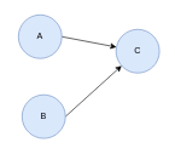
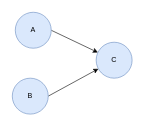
- <mxCell id="6" value="C" style="ellipse;whiteSpace=wrap;html=1;aspect=fixed;fillColor=#dae8fc;strokeColor=#6c8ebf;" vertex="1" parent="1"><mxGeometry x="160" y="40" width="60" height="60" as="geometry" /></mxCell>
+ <mxCell id="6" value="C" style="ellipse;whiteSpace=wrap;html=1;aspect=fixed;fillColor=#dae8fc;strokeColor=#6c8ebf;" vertex="1" parent="1"><mxGeometry x="160" y="70" width="60" height="60" as="geometry" /></mxCell>
- <mxCell id="5" value="B" style="ellipse;whiteSpace=wrap;html=1;aspect=fixed;fillColor=#dae8fc;strokeColor=#6c8ebf;" vertex="1" parent="1"><mxGeometry x="30" y="130" width="60" height="60" as="geometry" /></mxCell>
+ <mxCell id="5" value="B" style="ellipse;whiteSpace=wrap;html=1;aspect=fixed;fillColor=#dae8fc;strokeColor=#6c8ebf;" vertex="1" parent="1"><mxGeometry x="20" y="130" width="60" height="60" as="geometry" /></mxCell>
